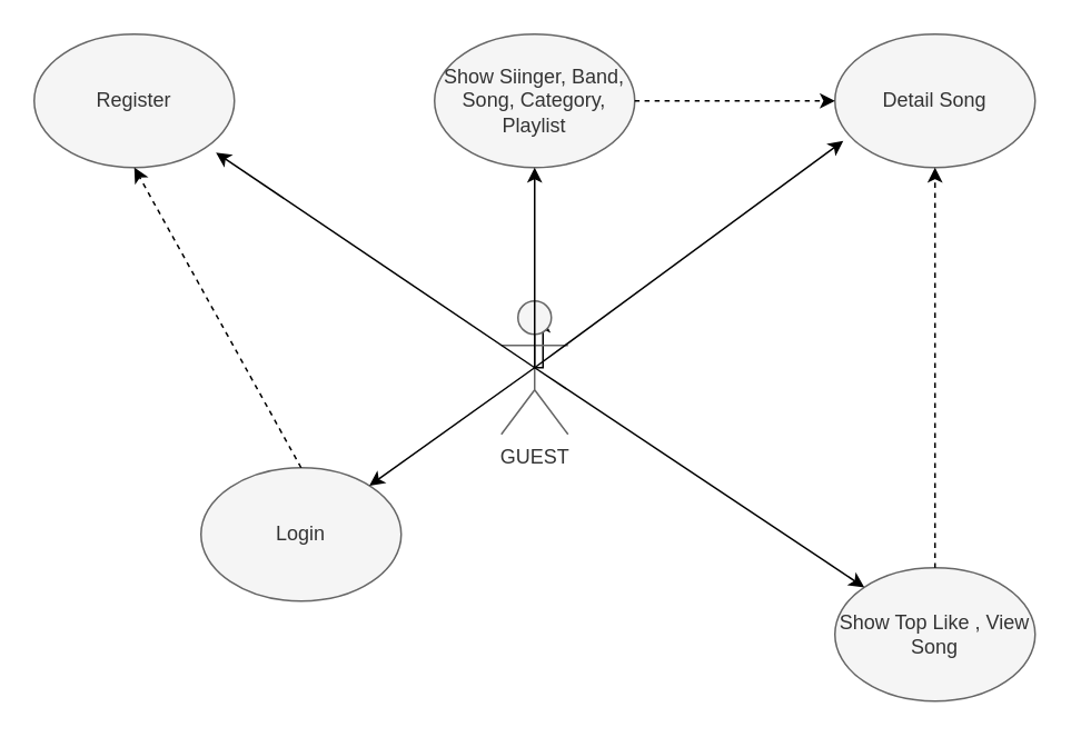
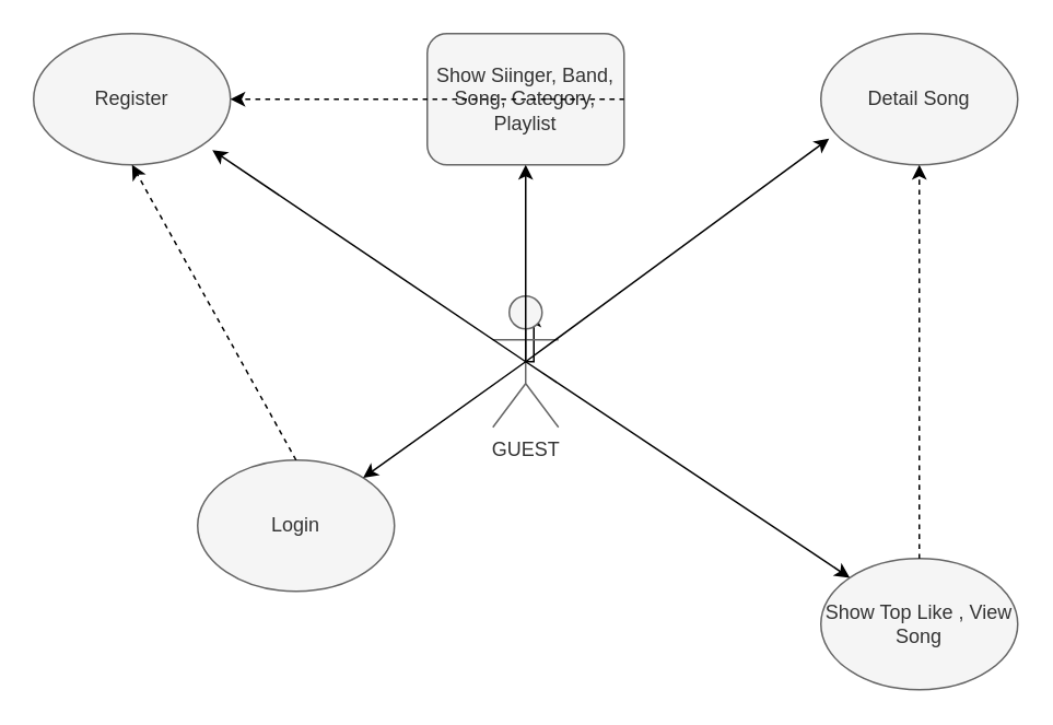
- <mxCell id="5" value="Show Siinger, Band, Song, Category, Playlist" style="ellipse;whiteSpace=wrap;html=1;fillColor=#f5f5f5;fontColor=#333333;strokeColor=#666666;" vertex="1" parent="1"><mxGeometry x="260" width="120" height="80" as="geometry" y="20" /></mxCell>
+ <mxCell id="5" value="Show Siinger, Band, Song, Category, Playlist" style="whiteSpace=wrap;html=1;fillColor=#f5f5f5;fontColor=#333333;strokeColor=#666666;rounded=1;" vertex="1" parent="1"><mxGeometry x="260" width="120" height="80" as="geometry" y="20" /></mxCell>
- <mxCell id="11" value="" style="endArrow=classic;html=1;strokeColor=#000000;curved=1;exitX=1;exitY=0.5;exitDx=0;exitDy=0;entryX=0;entryY=0.5;entryDx=0;entryDy=0;dashed=1;" edge="1" parent="1" source="5" target="8"><mxGeometry width="50" height="50" relative="1" as="geometry"><mxPoint x="110" y="335" as="sourcePoint" /><mxPoint x="450" y="110" as="targetPoint" /></mxGeometry></mxCell>
+ <mxCell id="11" value="" style="endArrow=classic;html=1;strokeColor=#000000;curved=1;exitX=1;exitY=0.5;exitDx=0;exitDy=0;dashed=1;" edge="1" parent="1" source="5" target="6"><mxGeometry width="50" height="50" relative="1" as="geometry"><mxPoint x="110" y="335" as="sourcePoint" /><mxPoint x="450" y="110" as="targetPoint" /></mxGeometry></mxCell>
